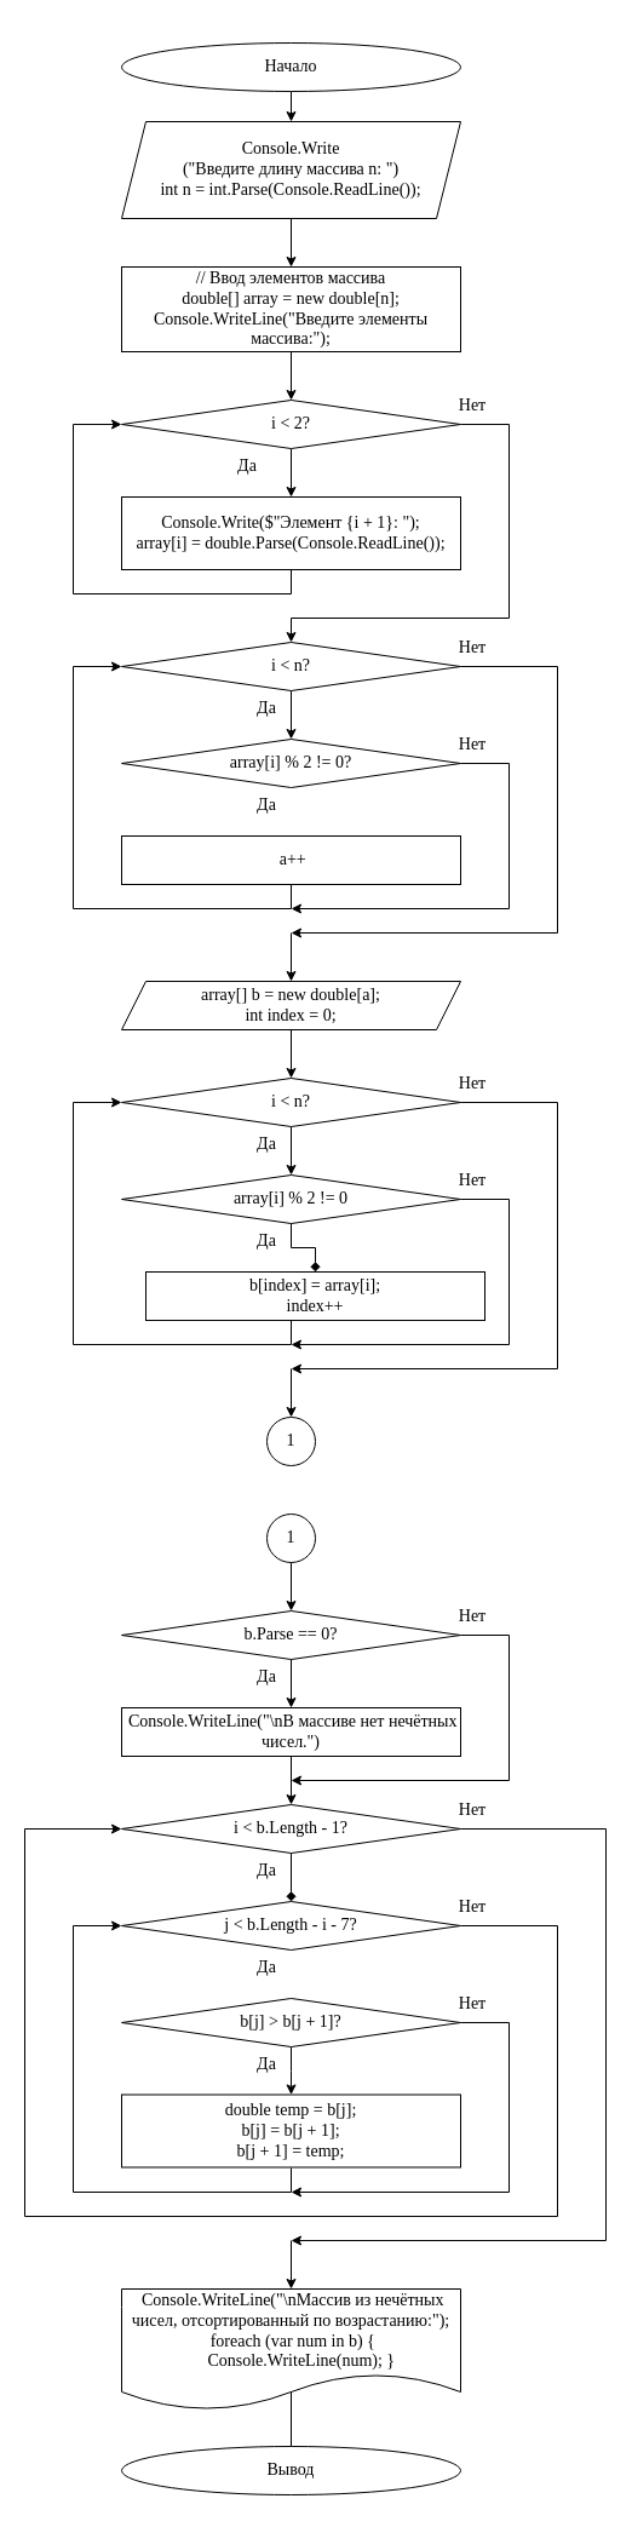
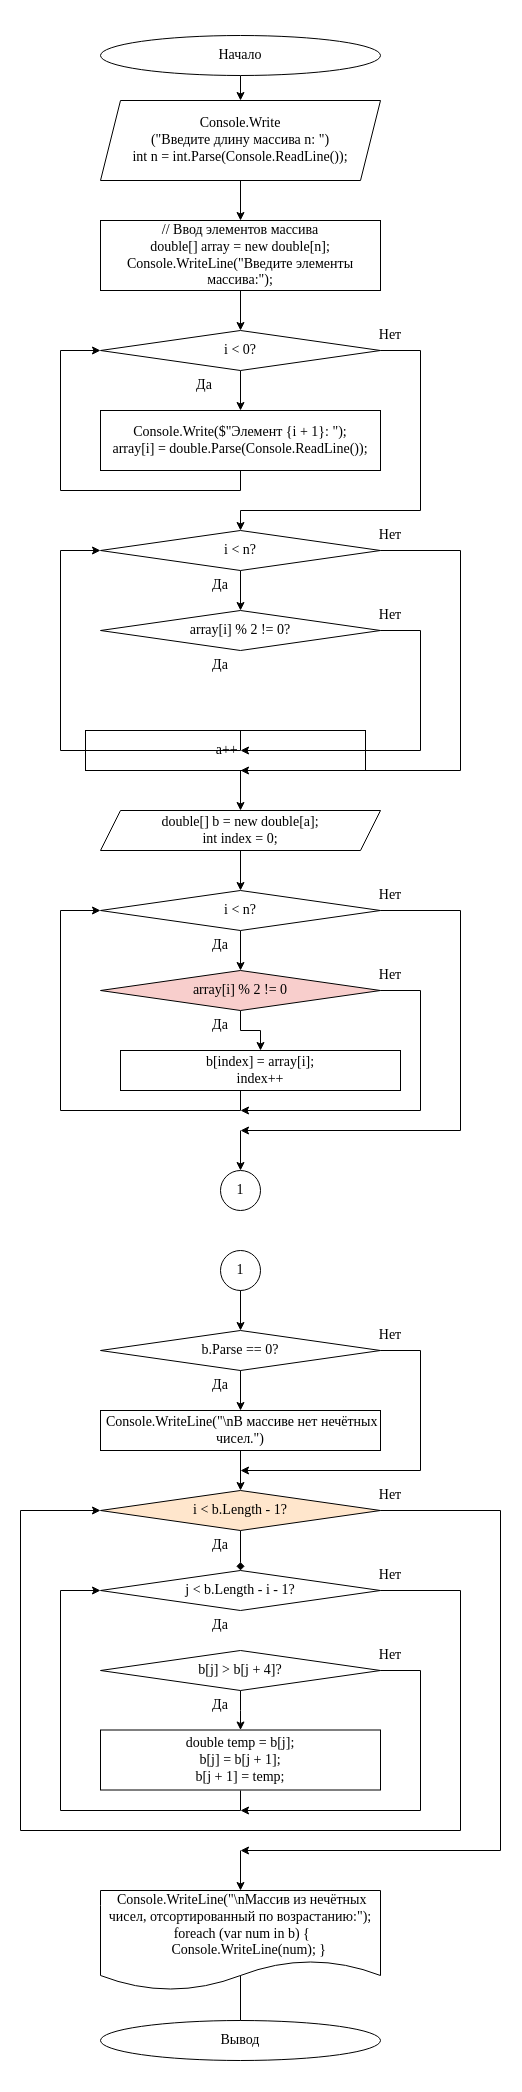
- <mxCell id="10" value="i &amp;lt; 2?" style="rhombus;whiteSpace=wrap;html=1;fontSize=14;fontFamily=Times New Roman;" vertex="1" parent="2"><mxGeometry x="40" y="310" width="280" height="40" as="geometry" /></mxCell>
+ <mxCell id="10" value="i &amp;lt; 0?" style="rhombus;whiteSpace=wrap;html=1;fontSize=14;fontFamily=Times New Roman;" vertex="1" parent="2"><mxGeometry x="40" y="310" width="280" height="40" as="geometry" /></mxCell>
- <mxCell id="22" value="&amp;nbsp;a++" style="rounded=0;whiteSpace=wrap;html=1;fontSize=14;fontFamily=Times New Roman;" vertex="1" parent="2"><mxGeometry x="40" y="670" width="280" height="40" as="geometry" /></mxCell>
+ <mxCell id="22" value="&amp;nbsp;a++" style="rounded=0;whiteSpace=wrap;html=1;fontSize=14;fontFamily=Times New Roman;" vertex="1" parent="2"><mxGeometry x="25" y="710" width="280" height="40" as="geometry" /></mxCell>
- <mxCell id="36" value="&lt;div&gt;array[] b = new double[a];&lt;/div&gt;&lt;div&gt;int index = 0;&lt;/div&gt;" style="shape=parallelogram;perimeter=parallelogramPerimeter;whiteSpace=wrap;html=1;fixedSize=1;fontSize=14;fontFamily=Times New Roman;" vertex="1" parent="2"><mxGeometry x="40" y="790" width="280" height="40" as="geometry" /></mxCell>
+ <mxCell id="36" value="&lt;div&gt;double[] b = new double[a];&lt;/div&gt;&lt;div&gt;int index = 0;&lt;/div&gt;" style="shape=parallelogram;perimeter=parallelogramPerimeter;whiteSpace=wrap;html=1;fixedSize=1;fontSize=14;fontFamily=Times New Roman;" vertex="1" parent="2"><mxGeometry x="40" y="790" width="280" height="40" as="geometry" /></mxCell>
- <mxCell id="40" value="array[i] % 2 != 0" style="rhombus;whiteSpace=wrap;html=1;fontSize=14;fontFamily=Times New Roman;" vertex="1" parent="2"><mxGeometry x="40" y="950" width="280" height="40" as="geometry" /></mxCell>
+ <mxCell id="40" value="array[i] % 2 != 0" style="rhombus;whiteSpace=wrap;html=1;fontSize=14;fontFamily=Times New Roman;fillColor=#f8cecc;" vertex="1" parent="2"><mxGeometry x="40" y="950" width="280" height="40" as="geometry" /></mxCell>
- <mxCell id="39" value="" style="edgeStyle=orthogonalEdgeStyle;rounded=0;orthogonalLoop=1;jettySize=auto;html=1;fontSize=14;fontFamily=Times New Roman;endArrow=diamond;" edge="1" parent="2" source="40" target="41"><mxGeometry relative="1" as="geometry" /></mxCell>
+ <mxCell id="39" value="" style="edgeStyle=orthogonalEdgeStyle;rounded=0;orthogonalLoop=1;jettySize=auto;html=1;fontSize=14;fontFamily=Times New Roman;" edge="1" parent="2" source="40" target="41"><mxGeometry relative="1" as="geometry" /></mxCell>
- <mxCell id="75" value="i &amp;lt; b.Length - 1?" style="rhombus;whiteSpace=wrap;html=1;fontSize=14;fontFamily=Times New Roman;" vertex="1" parent="64"><mxGeometry x="80" y="240" width="280" height="40" as="geometry" /></mxCell>
+ <mxCell id="75" value="i &amp;lt; b.Length - 1?" style="rhombus;whiteSpace=wrap;html=1;fontSize=14;fontFamily=Times New Roman;fillColor=#ffe6cc;" vertex="1" parent="64"><mxGeometry x="80" y="240" width="280" height="40" as="geometry" /></mxCell>
- <mxCell id="76" value="j &amp;lt; b.Length - i - 7?" style="rhombus;whiteSpace=wrap;html=1;fontSize=14;fontFamily=Times New Roman;" vertex="1" parent="64"><mxGeometry x="80" y="320" width="280" height="40" as="geometry" /></mxCell>
+ <mxCell id="76" value="j &amp;lt; b.Length - i - 1?" style="rhombus;whiteSpace=wrap;html=1;fontSize=14;fontFamily=Times New Roman;" vertex="1" parent="64"><mxGeometry x="80" y="320" width="280" height="40" as="geometry" /></mxCell>
- <mxCell id="78" value="b[j] &amp;gt; b[j + 1]?" style="rhombus;whiteSpace=wrap;html=1;fontSize=14;fontFamily=Times New Roman;" vertex="1" parent="64"><mxGeometry x="80" y="400" width="280" height="40" as="geometry" /></mxCell>
+ <mxCell id="78" value="b[j] &amp;gt; b[j + 4]?" style="rhombus;whiteSpace=wrap;html=1;fontSize=14;fontFamily=Times New Roman;" vertex="1" parent="64"><mxGeometry x="80" y="400" width="280" height="40" as="geometry" /></mxCell>
